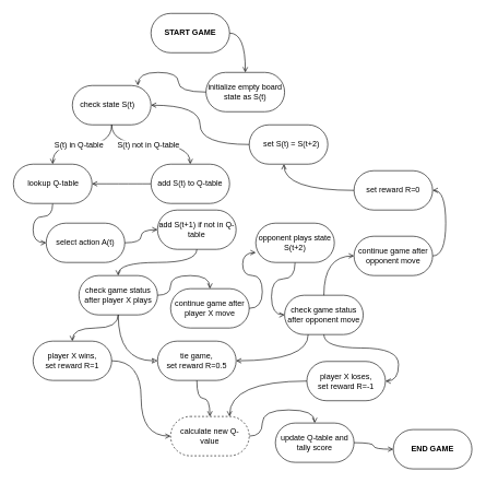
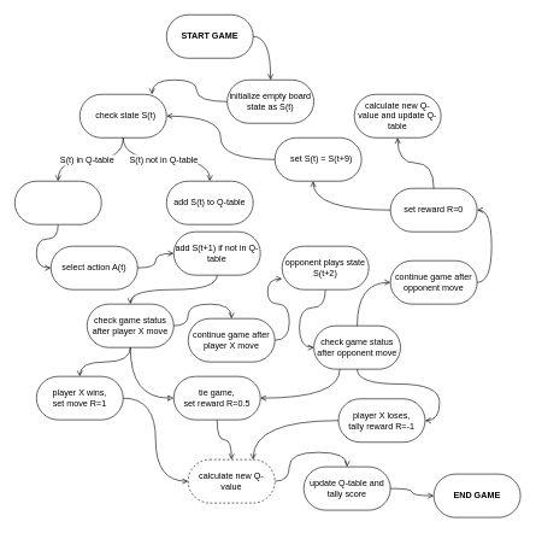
- <mxCell id="4" value="check state S(t)" style="text;html=1;" parent="2" vertex="1"><mxGeometry x="10" y="15" width="90" height="30" as="geometry" /></mxCell>
+ <mxCell id="4" value="check state S(t)" style="text;html=1;" parent="2" vertex="1"><mxGeometry x="20" y="15" width="90" height="30" as="geometry" /></mxCell>
+ <mxCell id="33" value="&lt;span style=&quot;white-space: normal&quot;&gt;calculate new Q-value and update Q-table&lt;/span&gt;" style="rounded=1;whiteSpace=wrap;html=1;arcSize=50;" parent="32" vertex="1"><mxGeometry width="120" height="60" as="geometry" /></mxCell>
- <mxCell id="25" value="set S(t) = S(t+2)&lt;br&gt;&amp;nbsp;" style="text;html=1;" parent="23" vertex="1"><mxGeometry x="20" y="15" width="90" height="30" as="geometry" /></mxCell>
+ <mxCell id="25" value="set S(t) = S(t+9)&lt;br&gt;&amp;nbsp;" style="text;html=1;" parent="23" vertex="1"><mxGeometry x="20" y="15" width="90" height="30" as="geometry" /></mxCell>
+ <mxCell id="55" style="edgeStyle=orthogonalEdgeStyle;curved=1;orthogonalLoop=1;jettySize=auto;html=1;entryX=0.5;entryY=1;entryDx=0;entryDy=0;endArrow=open;endFill=0;" parent="1" source="14" target="33" edge="1"><mxGeometry relative="1" as="geometry" /></mxCell>
- <mxCell id="36" value="lookup Q-table" style="text;html=1;" parent="1" vertex="1"><mxGeometry x="40" y="265" width="100" height="30" as="geometry" /></mxCell>
- <mxCell id="67" style="edgeStyle=orthogonalEdgeStyle;curved=1;orthogonalLoop=1;jettySize=auto;html=1;entryX=1;entryY=0.5;entryDx=0;entryDy=0;endArrow=open;endFill=0;" parent="1" source="8" target="36" edge="1"><mxGeometry relative="1" as="geometry" /></mxCell>
- <mxCell id="42" value="check game status after player X plays" style="rounded=1;whiteSpace=wrap;html=1;arcSize=50;" parent="41" vertex="1"><mxGeometry width="120" height="60" as="geometry" /></mxCell>
+ <mxCell id="42" value="check game status after player X move" style="rounded=1;whiteSpace=wrap;html=1;arcSize=50;" parent="41" vertex="1"><mxGeometry width="120" height="60" as="geometry" /></mxCell>
- <mxCell id="20" value="player X wins,&lt;br&gt;set reward R=1" style="rounded=1;whiteSpace=wrap;html=1;arcSize=50;" parent="19" vertex="1"><mxGeometry width="120" height="60" as="geometry" /></mxCell>
+ <mxCell id="20" value="player X wins,&lt;br&gt;set move R=1" style="rounded=1;whiteSpace=wrap;html=1;arcSize=50;" parent="19" vertex="1"><mxGeometry width="120" height="60" as="geometry" /></mxCell>
- <mxCell id="12" value="player X loses,&lt;br&gt;set reward R=-1" style="rounded=1;whiteSpace=wrap;html=1;arcSize=50;" parent="11" vertex="1"><mxGeometry width="120" height="60" as="geometry" /></mxCell>
+ <mxCell id="12" value="player X loses,&lt;br&gt;tally reward R=-1" style="rounded=1;whiteSpace=wrap;html=1;arcSize=50;" parent="11" vertex="1"><mxGeometry width="120" height="60" as="geometry" /></mxCell>
